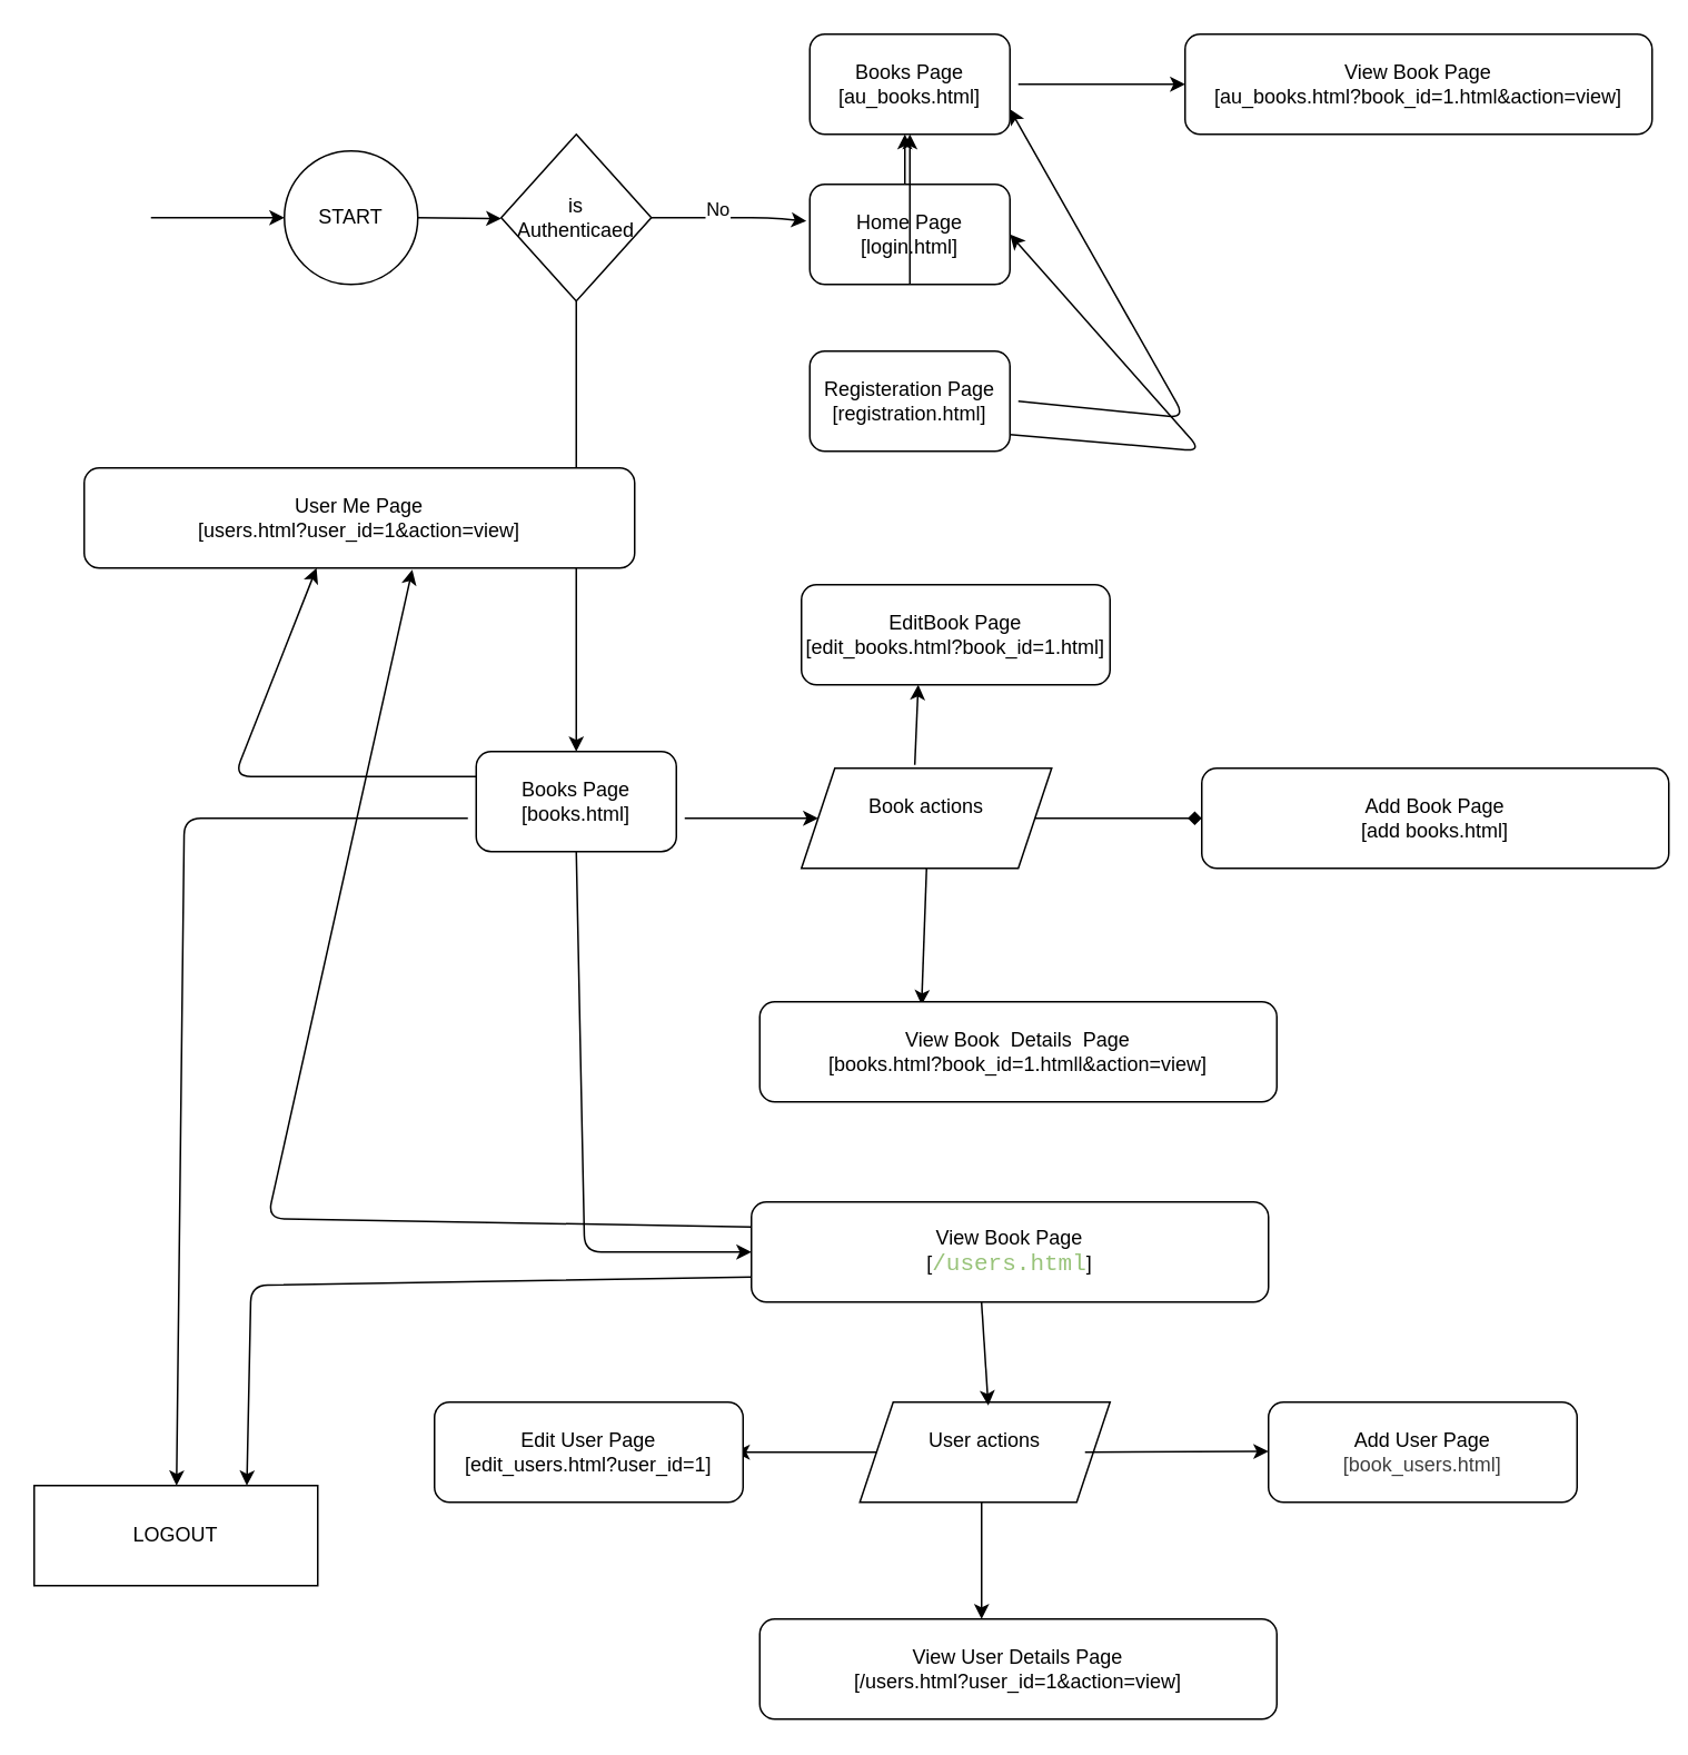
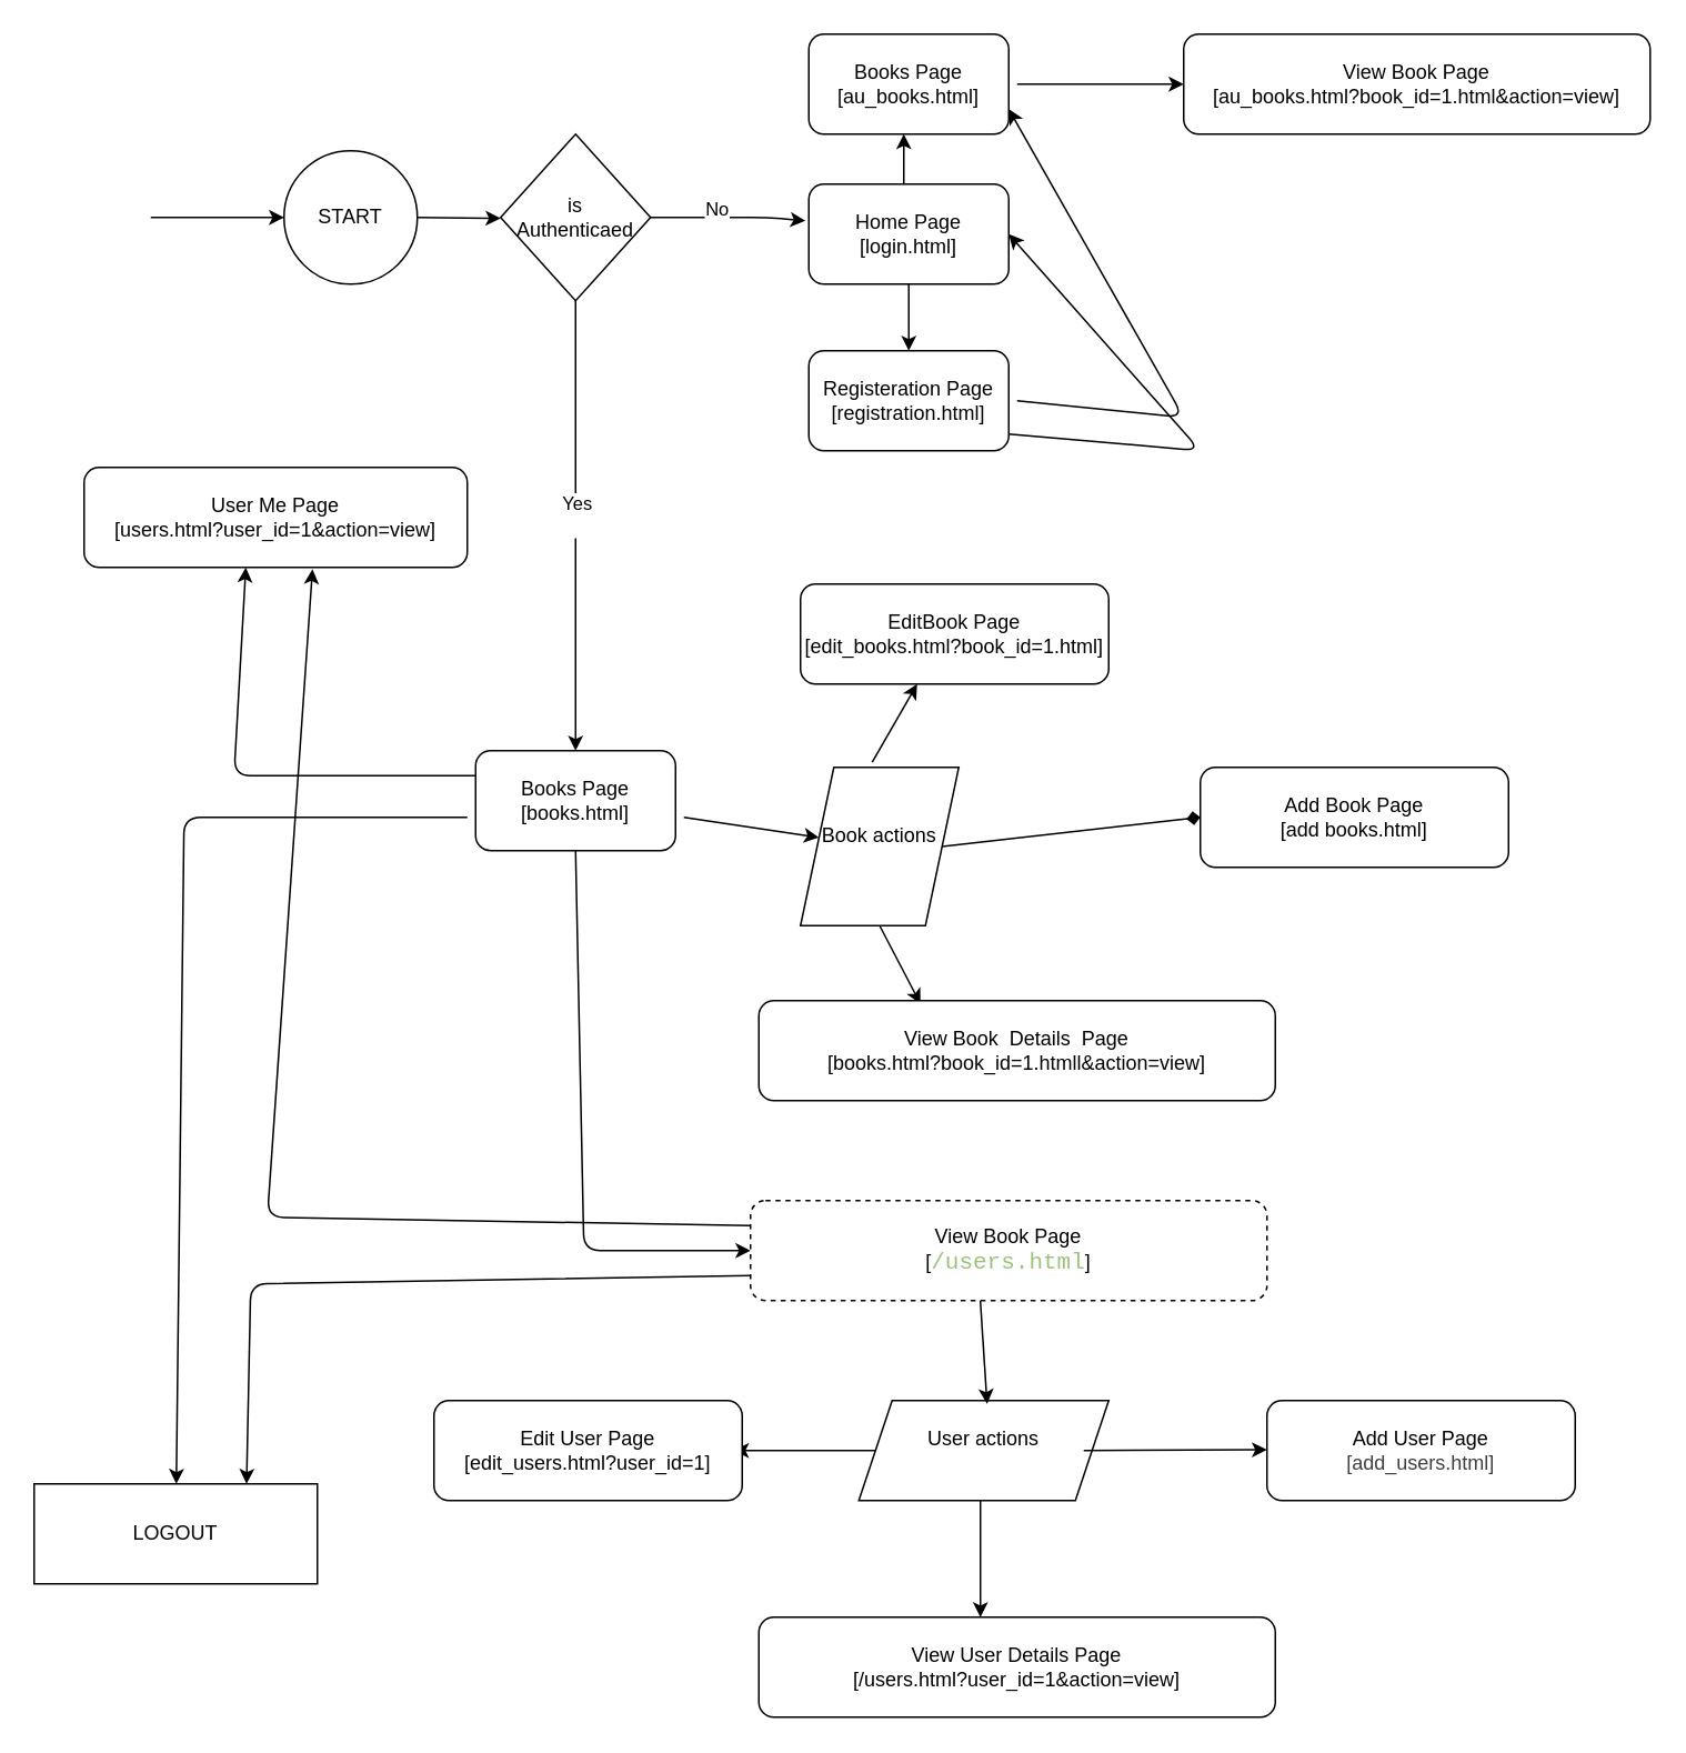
- <mxCell id="9" value="" style="endArrow=classic;html=1;exitX=0.5;exitY=1;exitDx=0;exitDy=0;" edge="1" parent="1" source="5" target="7"><mxGeometry width="50" height="50" relative="1" as="geometry"><mxPoint x="540" y="190" as="sourcePoint" /><mxPoint x="590" y="140" as="targetPoint" /></mxGeometry></mxCell>
+ <mxCell id="9" value="" style="endArrow=classic;html=1;entryX=0.5;entryY=0;entryDx=0;entryDy=0;exitX=0.5;exitY=1;exitDx=0;exitDy=0;" edge="1" parent="1" source="5" target="8"><mxGeometry width="50" height="50" relative="1" as="geometry"><mxPoint x="540" y="190" as="sourcePoint" /><mxPoint x="590" y="140" as="targetPoint" /></mxGeometry></mxCell>
- <mxCell id="38" value="&lt;span style=&quot;color: rgb(0, 0, 0);&quot;&gt;User Me Page&lt;/span&gt;&lt;div&gt;[users.html?user_id=1&amp;amp;action=view]&lt;/div&gt;" style="rounded=1;whiteSpace=wrap;html=1;" vertex="1" parent="1"><mxGeometry x="50" y="280" width="330" height="60" as="geometry" /></mxCell>
+ <mxCell id="38" value="&lt;span style=&quot;color: rgb(0, 0, 0);&quot;&gt;User Me Page&lt;/span&gt;&lt;div&gt;[users.html?user_id=1&amp;amp;action=view]&lt;/div&gt;" style="rounded=1;whiteSpace=wrap;html=1;" vertex="1" parent="1"><mxGeometry x="50" y="280" width="230" height="60" as="geometry" /></mxCell>
- <mxCell id="17" value="Book actions&lt;div&gt;&lt;br&gt;&lt;/div&gt;" style="shape=parallelogram;perimeter=parallelogramPerimeter;whiteSpace=wrap;html=1;fixedSize=1;" vertex="1" parent="1"><mxGeometry x="480" y="460" width="150" height="60" as="geometry" /></mxCell>
+ <mxCell id="17" value="Book actions&lt;div&gt;&lt;br&gt;&lt;/div&gt;" style="shape=parallelogram;perimeter=parallelogramPerimeter;whiteSpace=wrap;html=1;fixedSize=1;" vertex="1" parent="1"><mxGeometry x="480" y="460" width="95" height="95" as="geometry" /></mxCell>
- <mxCell id="21" value="Add Book Page&lt;div&gt;[add books.html]&lt;/div&gt;" style="rounded=1;whiteSpace=wrap;html=1;" vertex="1" parent="1"><mxGeometry x="720" y="460" width="280" height="60" as="geometry" /></mxCell>
+ <mxCell id="21" value="Add Book Page&lt;div&gt;[add books.html]&lt;/div&gt;" style="rounded=1;whiteSpace=wrap;html=1;" vertex="1" parent="1"><mxGeometry x="720" y="460" width="185" height="60" as="geometry" /></mxCell>
- <mxCell id="27" value="View Book Page&lt;div&gt;[&lt;span style=&quot;background-color: transparent;&quot;&gt;&lt;font face=&quot;Consolas, Courier New, monospace&quot; color=&quot;#98c379&quot;&gt;&lt;span style=&quot;font-size: 14px; white-space: pre;&quot;&gt;/users.html&lt;/span&gt;&lt;/font&gt;]&lt;/span&gt;&lt;br&gt;&lt;/div&gt;" style="rounded=1;whiteSpace=wrap;html=1;" vertex="1" parent="1"><mxGeometry x="450" y="720" width="310" height="60" as="geometry" /></mxCell>
+ <mxCell id="27" value="View Book Page&lt;div&gt;[&lt;span style=&quot;background-color: transparent;&quot;&gt;&lt;font face=&quot;Consolas, Courier New, monospace&quot; color=&quot;#98c379&quot;&gt;&lt;span style=&quot;font-size: 14px; white-space: pre;&quot;&gt;/users.html&lt;/span&gt;&lt;/font&gt;]&lt;/span&gt;&lt;br&gt;&lt;/div&gt;" style="rounded=1;whiteSpace=wrap;html=1;dashed=1;" vertex="1" parent="1"><mxGeometry x="450" y="720" width="310" height="60" as="geometry" /></mxCell>
- <mxCell id="32" value="Add User Page&lt;div&gt;&lt;span style=&quot;color: rgb(63, 63, 63);&quot;&gt;[book_users.html]&lt;/span&gt;&lt;/div&gt;" style="rounded=1;whiteSpace=wrap;html=1;" vertex="1" parent="1"><mxGeometry x="760" y="840" width="185" height="60" as="geometry" /></mxCell>
+ <mxCell id="32" value="Add User Page&lt;div&gt;&lt;span style=&quot;color: rgb(63, 63, 63);&quot;&gt;[add_users.html]&lt;/span&gt;&lt;/div&gt;" style="rounded=1;whiteSpace=wrap;html=1;" vertex="1" parent="1"><mxGeometry x="760" y="840" width="185" height="60" as="geometry" /></mxCell>
